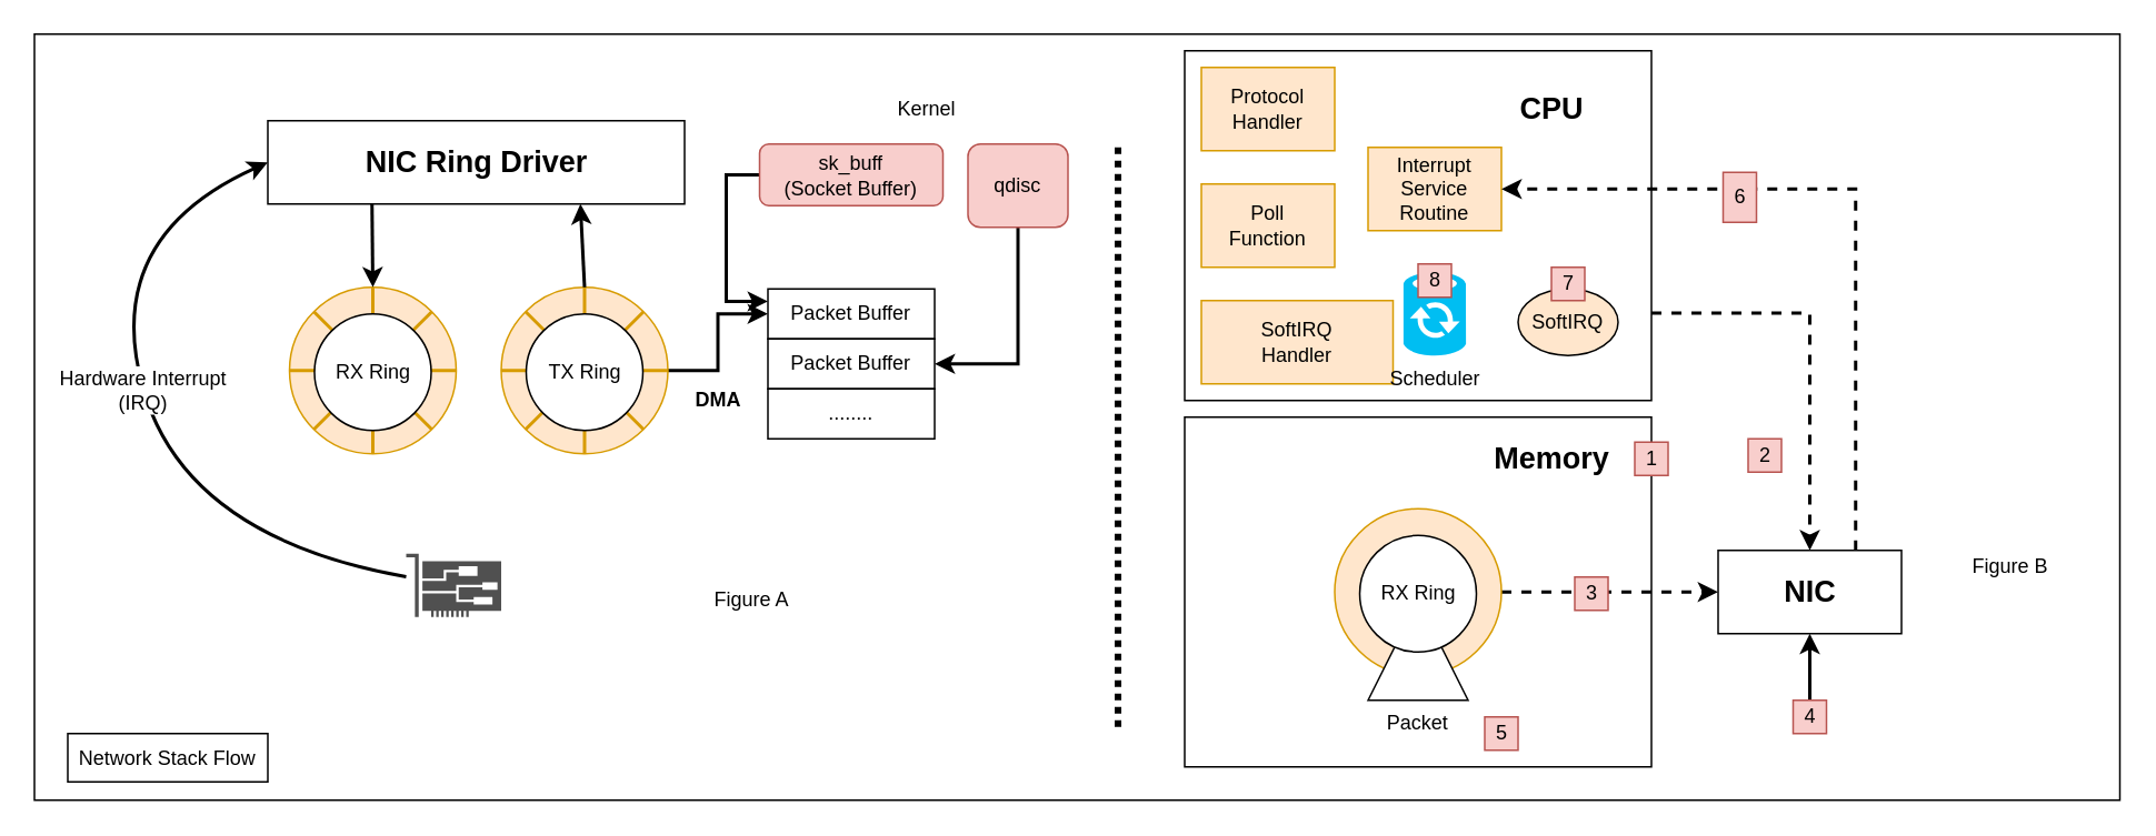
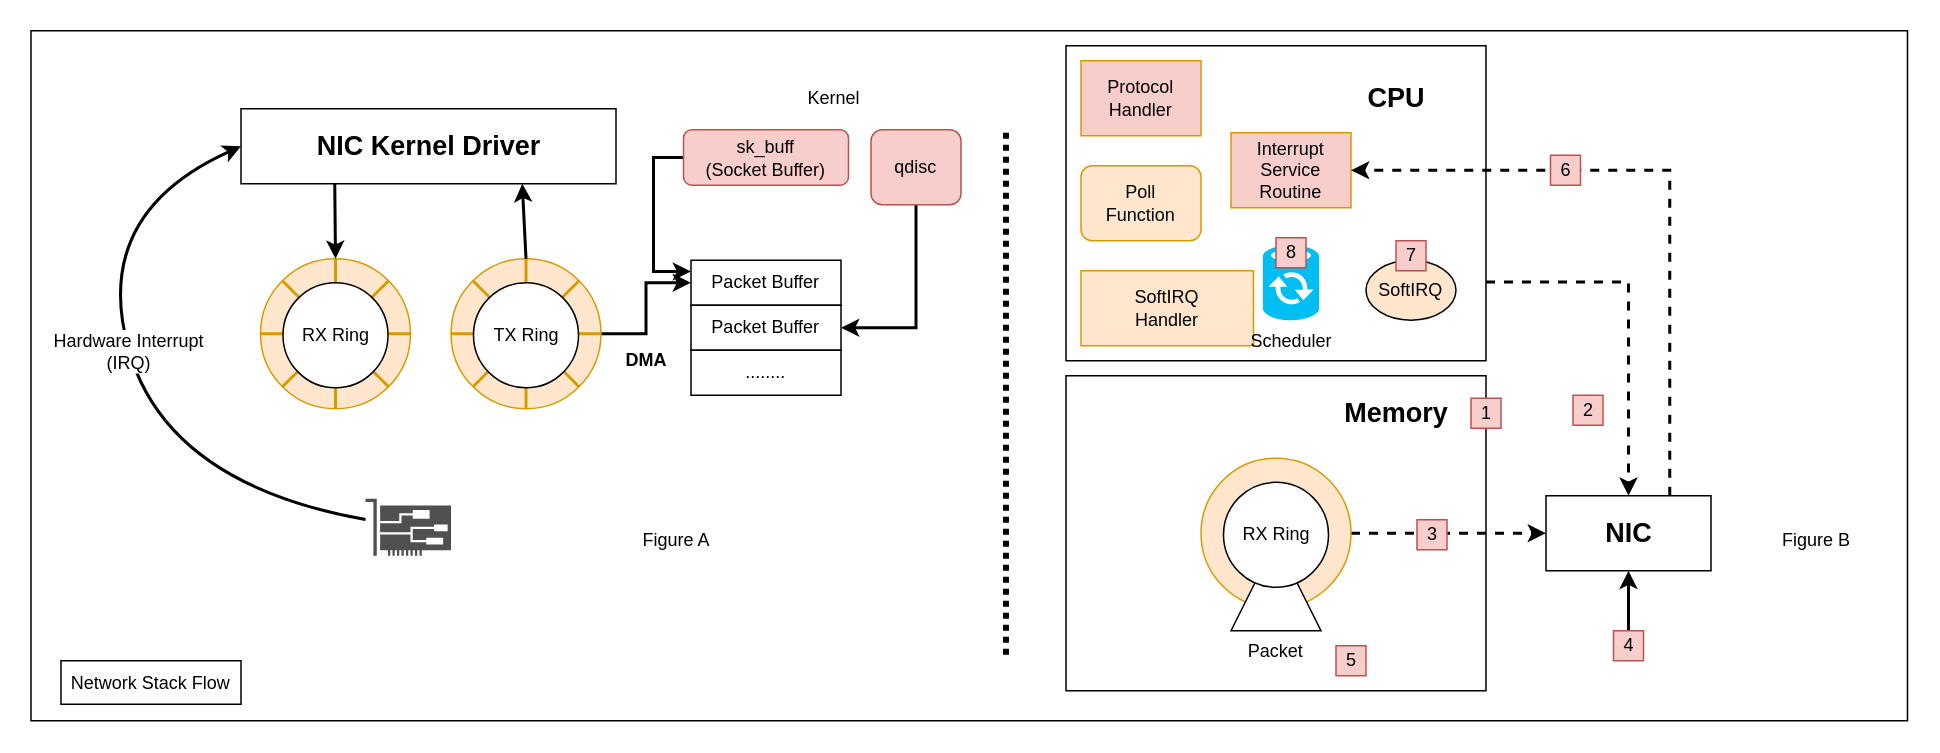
- <mxCell id="10" value="Protocol&lt;br&gt;Handler" style="whiteSpace=wrap;html=1;fontSize=12;fillColor=#ffe6cc;strokeColor=#d79b00;" vertex="1" parent="1"><mxGeometry x="720" y="40" width="80" height="50" as="geometry" /></mxCell>
+ <mxCell id="10" value="Protocol&lt;br&gt;Handler" style="whiteSpace=wrap;html=1;fontSize=12;fillColor=#f8cecc;strokeColor=#d79b00;" vertex="1" parent="1"><mxGeometry x="720" y="40" width="80" height="50" as="geometry" /></mxCell>
- <mxCell id="52" value="NIC Ring Driver" style="text;html=1;align=center;verticalAlign=middle;resizable=0;points=[];autosize=1;strokeColor=none;fillColor=none;fontStyle=1;fontSize=18;" vertex="1" parent="1"><mxGeometry x="205" y="82" width="160" height="30" as="geometry" /></mxCell>
+ <mxCell id="52" value="NIC Kernel Driver" style="text;html=1;align=center;verticalAlign=middle;resizable=0;points=[];autosize=1;strokeColor=none;fillColor=none;fontStyle=1;fontSize=18;" vertex="1" parent="1"><mxGeometry x="205" y="82" width="160" height="30" as="geometry" /></mxCell>
- <mxCell id="13" value="Interrupt&lt;br&gt;Service&lt;br&gt;Routine" style="whiteSpace=wrap;html=1;fontSize=12;fillColor=#ffe6cc;strokeColor=#d79b00;" vertex="1" parent="1"><mxGeometry x="820" y="88" width="80" height="50" as="geometry" /></mxCell>
+ <mxCell id="13" value="Interrupt&lt;br&gt;Service&lt;br&gt;Routine" style="whiteSpace=wrap;html=1;fontSize=12;fillColor=#f8cecc;strokeColor=#d79b00;" vertex="1" parent="1"><mxGeometry x="820" y="88" width="80" height="50" as="geometry" /></mxCell>
- <mxCell id="31" value="6" style="text;html=1;align=center;verticalAlign=middle;resizable=0;points=[];autosize=1;strokeColor=#b85450;fillColor=#f8cecc;fontSize=12;" vertex="1" parent="1"><mxGeometry x="1033" y="103" width="20" height="30" as="geometry" /></mxCell>
+ <mxCell id="31" value="6" style="text;html=1;align=center;verticalAlign=middle;resizable=0;points=[];autosize=1;strokeColor=#b85450;fillColor=#f8cecc;fontSize=12;" vertex="1" parent="1"><mxGeometry x="1033" y="103" width="20" height="20" as="geometry" /></mxCell>
- <mxCell id="11" value="Poll&lt;br&gt;Function" style="whiteSpace=wrap;html=1;fontSize=12;fillColor=#ffe6cc;strokeColor=#d79b00;" vertex="1" parent="1"><mxGeometry x="720" y="110" width="80" height="50" as="geometry" /></mxCell>
+ <mxCell id="11" value="Poll&lt;br&gt;Function" style="whiteSpace=wrap;html=1;fontSize=12;fillColor=#ffe6cc;strokeColor=#d79b00;rounded=1;" vertex="1" parent="1"><mxGeometry x="720" y="110" width="80" height="50" as="geometry" /></mxCell>
- <mxCell id="6" value="Figure B" style="text;html=1;align=center;verticalAlign=middle;resizable=0;points=[];autosize=1;strokeColor=none;fillColor=none;fontSize=12;" vertex="1" parent="2"><mxGeometry x="1155" y="310" width="60" height="20" as="geometry" /></mxCell>
+ <mxCell id="6" value="Figure B" style="text;html=1;align=center;verticalAlign=middle;resizable=0;points=[];autosize=1;strokeColor=none;fillColor=none;fontSize=12;" vertex="1" parent="2"><mxGeometry x="1160" y="330" width="60" height="20" as="geometry" /></mxCell>
